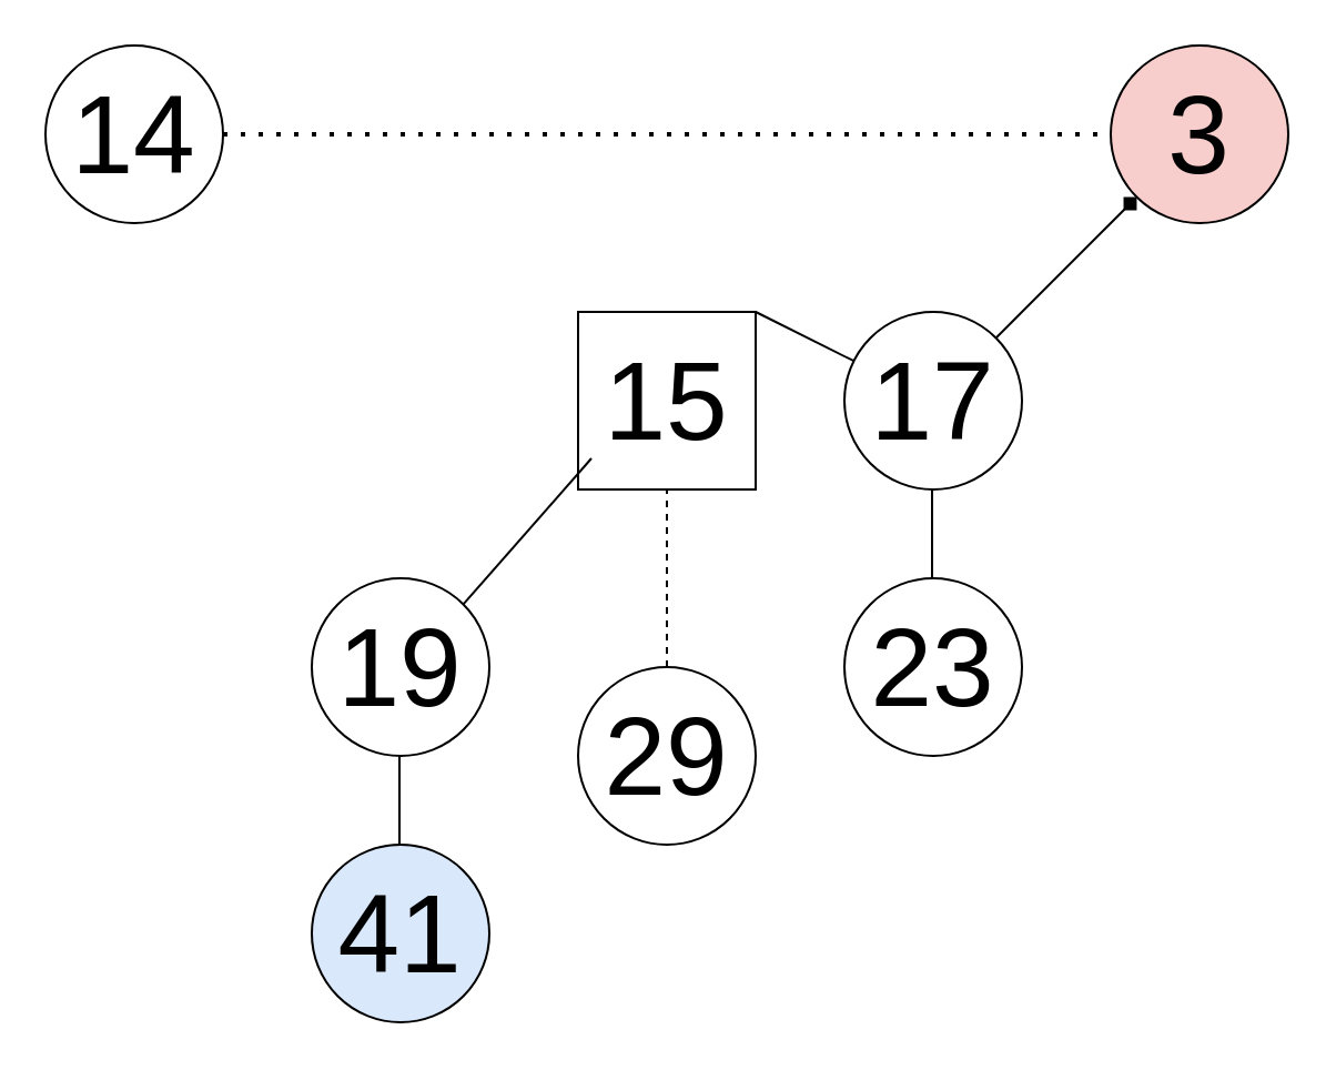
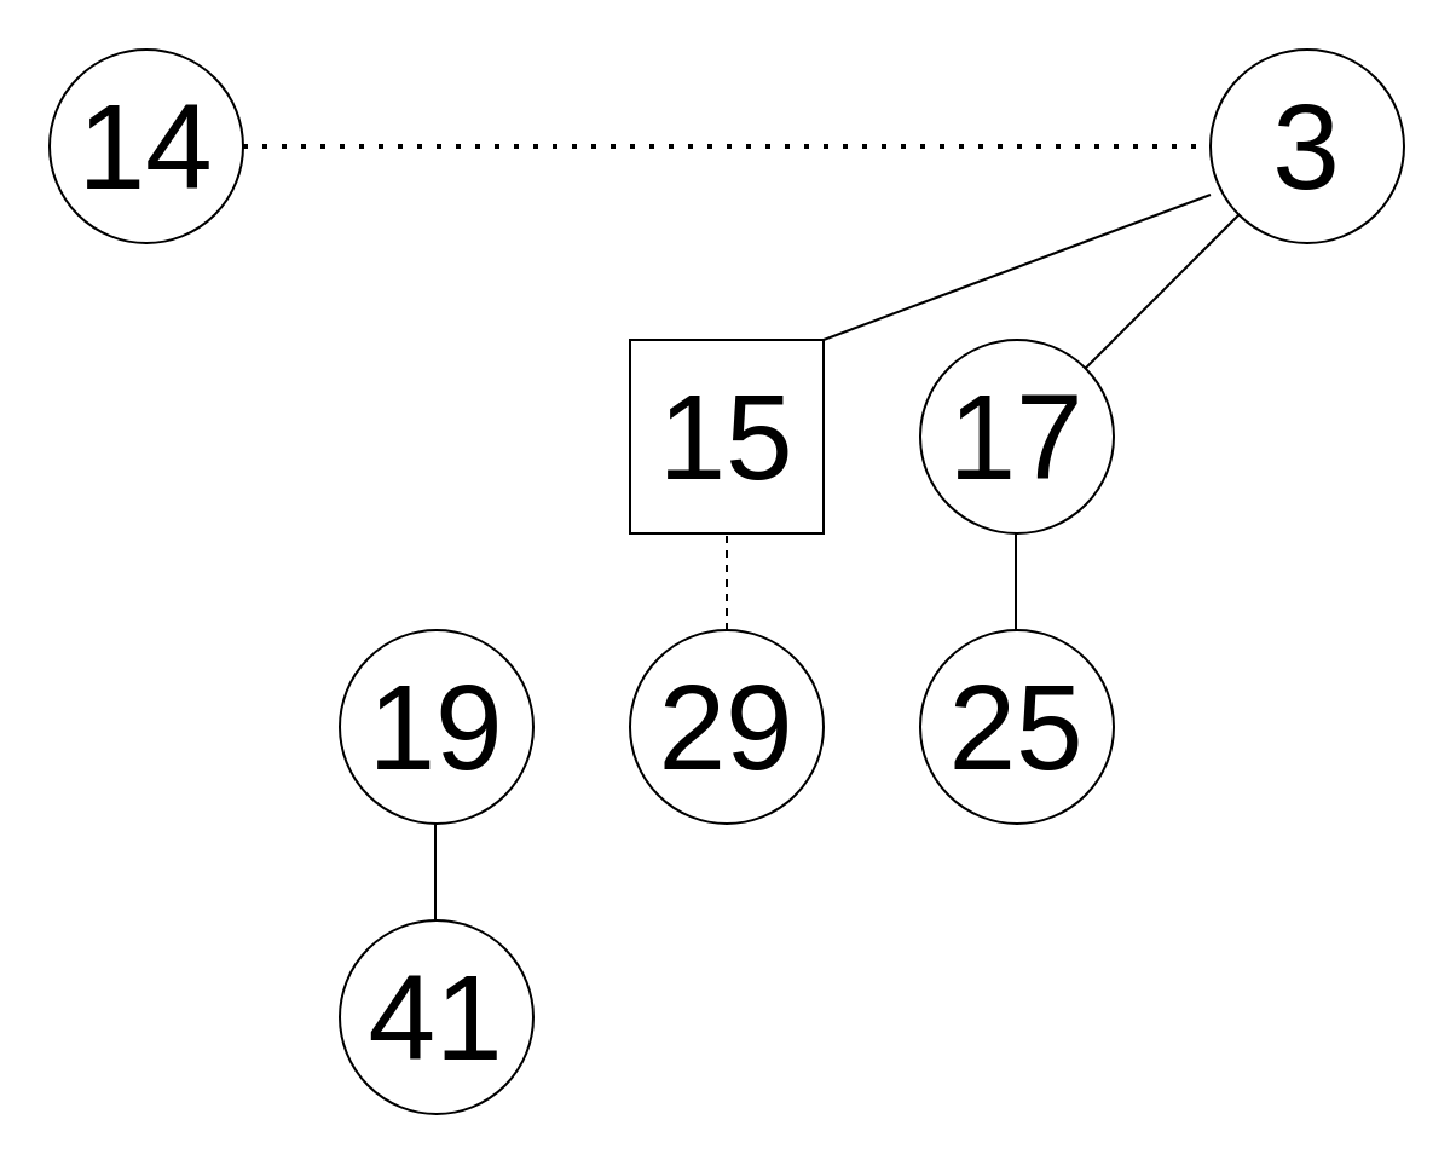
- <mxCell id="3" value="&lt;font style=&quot;font-size: 50px&quot;&gt;3&lt;/font&gt;" style="ellipse;whiteSpace=wrap;html=1;aspect=fixed;fillColor=#f8cecc;" vertex="1" parent="1"><mxGeometry x="500" y="20" width="80" height="80" as="geometry" /></mxCell>
+ <mxCell id="3" value="&lt;font style=&quot;font-size: 50px&quot;&gt;3&lt;/font&gt;" style="ellipse;whiteSpace=wrap;html=1;aspect=fixed;" vertex="1" parent="1"><mxGeometry x="500" y="20" width="80" height="80" as="geometry" /></mxCell>
- <mxCell id="16" value="" style="endArrow=diamond;html=1;entryX=0;entryY=1;entryDx=0;entryDy=0;exitX=0;exitY=0;exitDx=0;exitDy=0;" edge="1" parent="1" source="4" target="3"><mxGeometry width="50" height="50" relative="1" as="geometry"><mxPoint x="450" y="150" as="sourcePoint" /><mxPoint x="500" y="100" as="targetPoint" /></mxGeometry></mxCell>
+ <mxCell id="16" value="" style="endArrow=none;html=1;entryX=0;entryY=1;entryDx=0;entryDy=0;exitX=0;exitY=0;exitDx=0;exitDy=0;" edge="1" parent="1" source="4" target="3"><mxGeometry width="50" height="50" relative="1" as="geometry"><mxPoint x="450" y="150" as="sourcePoint" /><mxPoint x="500" y="100" as="targetPoint" /></mxGeometry></mxCell>
- <mxCell id="15" value="" style="endArrow=none;html=1;exitX=1;exitY=0;exitDx=0;exitDy=0;" edge="1" parent="1" source="5" target="4"><mxGeometry width="50" height="50" relative="1" as="geometry"><mxPoint x="330" y="130" as="sourcePoint" /><mxPoint x="380" y="80" as="targetPoint" /></mxGeometry></mxCell>
+ <mxCell id="15" value="" style="endArrow=none;html=1;exitX=1;exitY=0;exitDx=0;exitDy=0;entryX=0;entryY=0.75;entryDx=0;entryDy=0;entryPerimeter=0;" edge="1" parent="1" source="5" target="3"><mxGeometry width="50" height="50" relative="1" as="geometry"><mxPoint x="330" y="130" as="sourcePoint" /><mxPoint x="380" y="80" as="targetPoint" /></mxGeometry></mxCell>
- <mxCell id="14" value="" style="endArrow=none;html=1;exitX=1;exitY=0;exitDx=0;exitDy=0;entryX=0.075;entryY=0.825;entryDx=0;entryDy=0;entryPerimeter=0;" edge="1" parent="1" source="6" target="5"><mxGeometry width="50" height="50" relative="1" as="geometry"><mxPoint x="210" y="250" as="sourcePoint" /><mxPoint x="260" y="200" as="targetPoint" /></mxGeometry></mxCell>
- <mxCell id="8" value="&lt;font style=&quot;font-size: 50px&quot;&gt;23&lt;/font&gt;" style="ellipse;whiteSpace=wrap;html=1;aspect=fixed;" vertex="1" parent="1"><mxGeometry x="380" y="260" width="80" height="80" as="geometry" /></mxCell>
+ <mxCell id="8" value="&lt;font style=&quot;font-size: 50px&quot;&gt;25&lt;/font&gt;" style="ellipse;whiteSpace=wrap;html=1;aspect=fixed;" vertex="1" parent="1"><mxGeometry x="380" y="260" width="80" height="80" as="geometry" /></mxCell>
- <mxCell id="7" value="&lt;font style=&quot;font-size: 50px&quot;&gt;29&lt;/font&gt;" style="ellipse;whiteSpace=wrap;html=1;aspect=fixed;" vertex="1" parent="1"><mxGeometry x="260" y="300" width="80" height="80" as="geometry" /></mxCell>
+ <mxCell id="7" value="&lt;font style=&quot;font-size: 50px&quot;&gt;29&lt;/font&gt;" style="ellipse;whiteSpace=wrap;html=1;aspect=fixed;" vertex="1" parent="1"><mxGeometry x="260" y="260" width="80" height="80" as="geometry" /></mxCell>
- <mxCell id="9" value="&lt;font style=&quot;font-size: 50px&quot;&gt;41&lt;/font&gt;" style="ellipse;whiteSpace=wrap;html=1;aspect=fixed;fillColor=#dae8fc;" vertex="1" parent="1"><mxGeometry x="140" y="380" width="80" height="80" as="geometry" /></mxCell>
+ <mxCell id="9" value="&lt;font style=&quot;font-size: 50px&quot;&gt;41&lt;/font&gt;" style="ellipse;whiteSpace=wrap;html=1;aspect=fixed;" vertex="1" parent="1"><mxGeometry x="140" y="380" width="80" height="80" as="geometry" /></mxCell>
